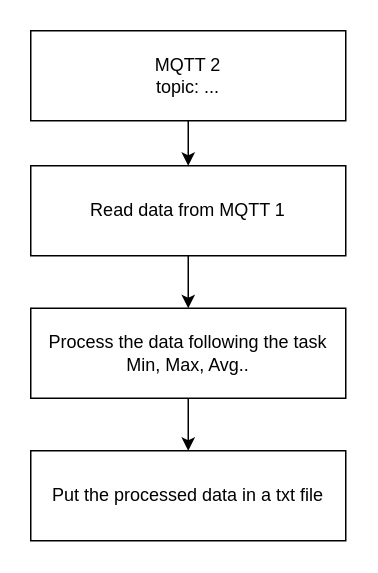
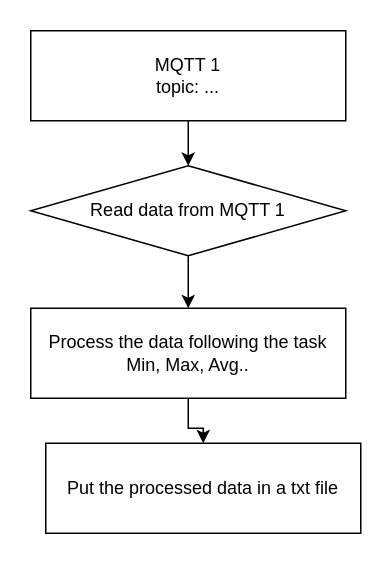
- <mxCell id="3" value="MQTT 2&lt;div&gt;topic: ...&lt;/div&gt;" style="rounded=0;whiteSpace=wrap;html=1;" vertex="1" parent="1"><mxGeometry x="20" y="20" width="210" height="60" as="geometry" /></mxCell>
+ <mxCell id="3" value="MQTT 1&lt;div&gt;topic: ...&lt;/div&gt;" style="rounded=0;whiteSpace=wrap;html=1;" vertex="1" parent="1"><mxGeometry x="20" y="20" width="210" height="60" as="geometry" /></mxCell>
- <mxCell id="5" value="Read data from MQTT 1" style="rounded=0;whiteSpace=wrap;html=1;" vertex="1" parent="1"><mxGeometry x="20" y="110" width="210" height="60" as="geometry" /></mxCell>
+ <mxCell id="5" value="Read data from MQTT 1" style="rhombus;whiteSpace=wrap;html=1;" vertex="1" parent="1"><mxGeometry x="20" y="110" width="210" height="60" as="geometry" /></mxCell>
- <mxCell id="8" value="Put the processed data in a txt file" style="rounded=0;whiteSpace=wrap;html=1;" vertex="1" parent="1"><mxGeometry x="20" y="300" width="210" height="60" as="geometry" /></mxCell>
+ <mxCell id="8" value="Put the processed data in a txt file" style="rounded=0;whiteSpace=wrap;html=1;" vertex="1" parent="1"><mxGeometry x="30" y="295" width="210" height="60" as="geometry" /></mxCell>
